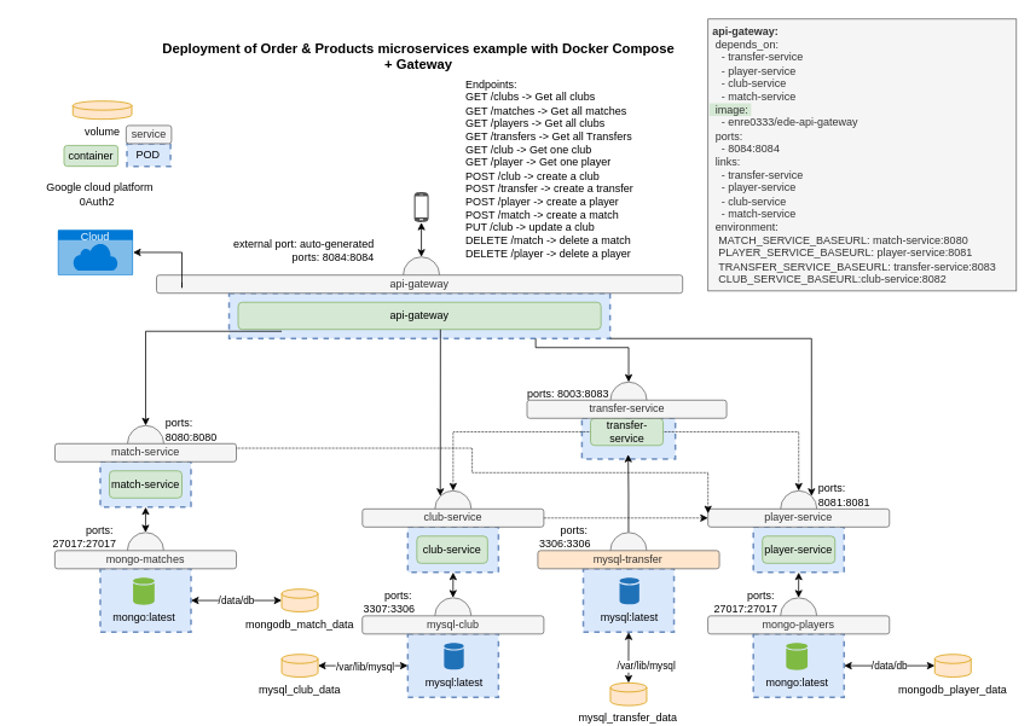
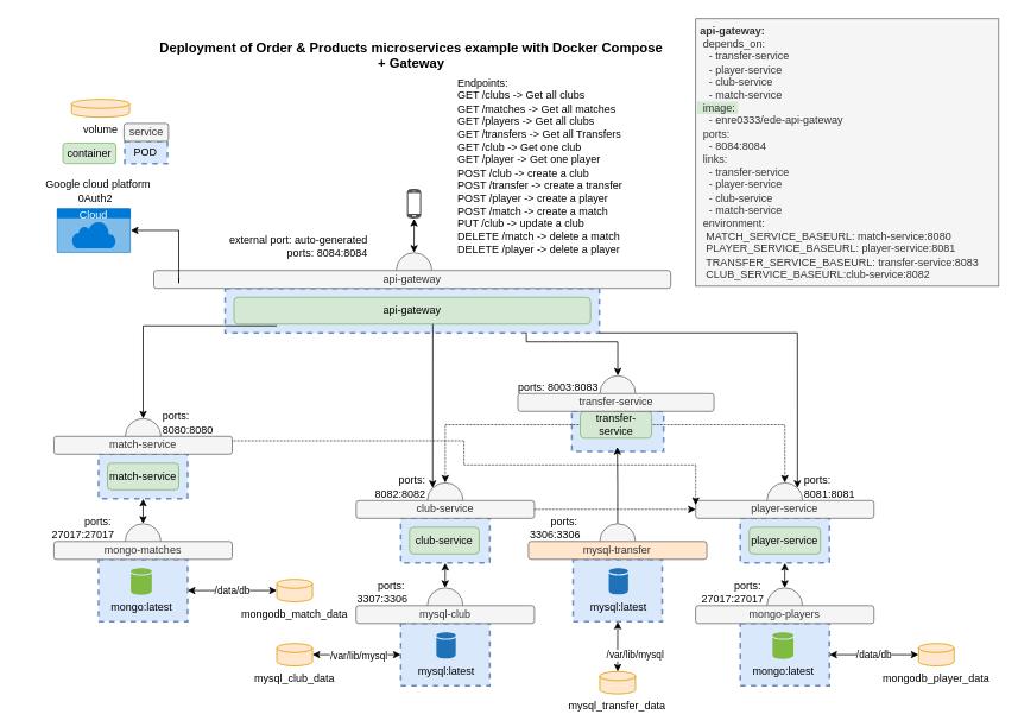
- <mxCell id="76" value="Cloud" style="html=1;whiteSpace=wrap;strokeColor=none;fillColor=#0079D6;labelPosition=center;verticalLabelPosition=middle;verticalAlign=top;align=center;fontSize=12;outlineConnect=0;spacingTop=-6;fontColor=#FFFFFF;sketch=0;shape=mxgraph.sitemap.cloud;" parent="1" vertex="1"><mxGeometry x="63.13" y="253" width="83" height="50" as="geometry" /></mxCell>
+ <mxCell id="76" value="Cloud" style="html=1;whiteSpace=wrap;strokeColor=none;fillColor=#0079D6;labelPosition=center;verticalLabelPosition=middle;verticalAlign=top;align=center;fontSize=12;outlineConnect=0;spacingTop=-6;fontColor=#FFFFFF;sketch=0;shape=mxgraph.sitemap.cloud;" parent="1" vertex="1"><mxGeometry x="63.13" y="233" width="83" height="50" as="geometry" /></mxCell>
+ <mxCell id="21" value="&lt;div&gt;ports:&lt;/div&gt;&lt;div&gt;8082:&lt;span style=&quot;background-color: initial;&quot;&gt;8082&lt;/span&gt;&lt;/div&gt;" style="text;html=1;strokeColor=none;fillColor=none;align=right;verticalAlign=middle;whiteSpace=wrap;rounded=0;" parent="1" vertex="1"><mxGeometry x="370" y="531" width="109" height="30" as="geometry" /></mxCell>
